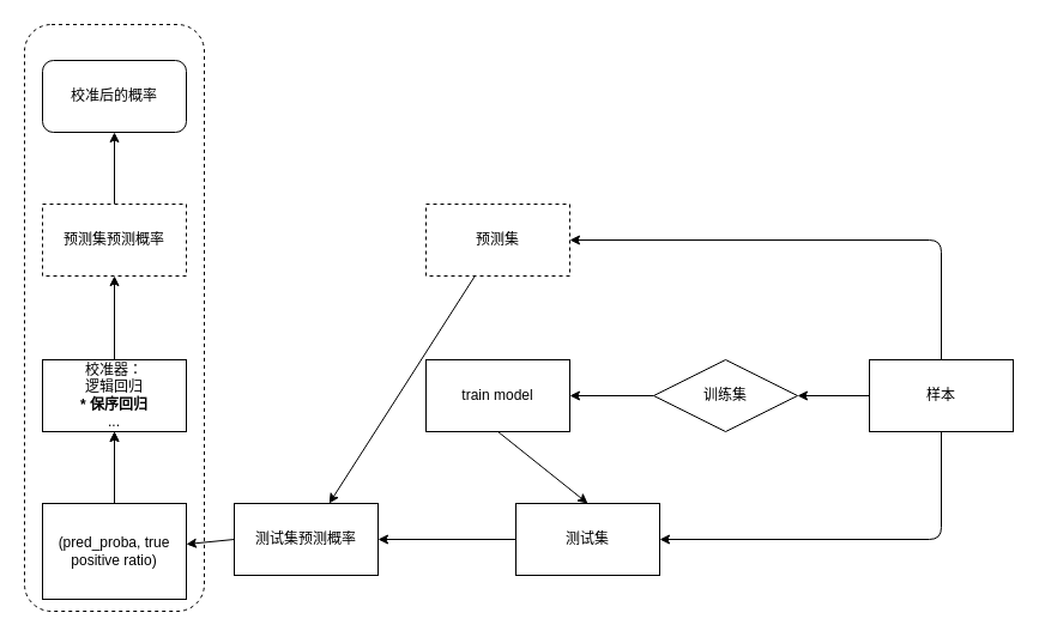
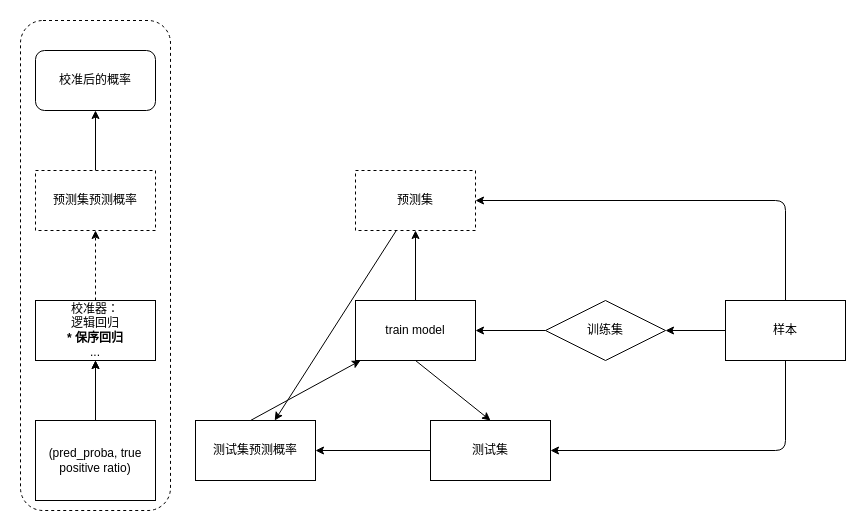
- <mxCell id="24" value="" style="endArrow=classic;html=1;entryX=0.5;entryY=1;entryDx=0;entryDy=0;exitX=0.5;exitY=0;exitDx=0;exitDy=0;" edge="1" parent="1" source="17" target="23"><mxGeometry width="50" height="50" relative="1" as="geometry"><mxPoint x="85" y="300" as="sourcePoint" /><mxPoint x="135" y="250" as="targetPoint" /></mxGeometry></mxCell>
+ <mxCell id="24" value="" style="endArrow=classic;html=1;entryX=0.5;entryY=1;entryDx=0;entryDy=0;exitX=0.5;exitY=0;exitDx=0;exitDy=0;dashed=1;" edge="1" parent="1" source="17" target="23"><mxGeometry width="50" height="50" relative="1" as="geometry"><mxPoint x="85" y="300" as="sourcePoint" /><mxPoint x="135" y="250" as="targetPoint" /></mxGeometry></mxCell>
+ <mxCell id="21" value="" style="endArrow=classic;html=1;entryX=0.5;entryY=1;entryDx=0;entryDy=0;exitX=0.5;exitY=0;exitDx=0;exitDy=0;" edge="1" parent="1" source="8" target="20"><mxGeometry width="50" height="50" relative="1" as="geometry"><mxPoint x="335" y="320" as="sourcePoint" /><mxPoint x="385" y="270" as="targetPoint" /></mxGeometry></mxCell>
- <mxCell id="9" value="" style="edgeStyle=none;html=1;exitX=0;exitY=0.5;exitDx=0;exitDy=0;" edge="1" parent="1" source="10" target="16"><mxGeometry relative="1" as="geometry"><mxPoint x="125" y="530" as="sourcePoint" /></mxGeometry></mxCell>
+ <mxCell id="9" value="" style="edgeStyle=none;html=1;exitX=0;exitY=0.5;exitDx=0;exitDy=0;" edge="1" parent="1" source="10" target="8"><mxGeometry relative="1" as="geometry"><mxPoint x="125" y="530" as="sourcePoint" /></mxGeometry></mxCell>
